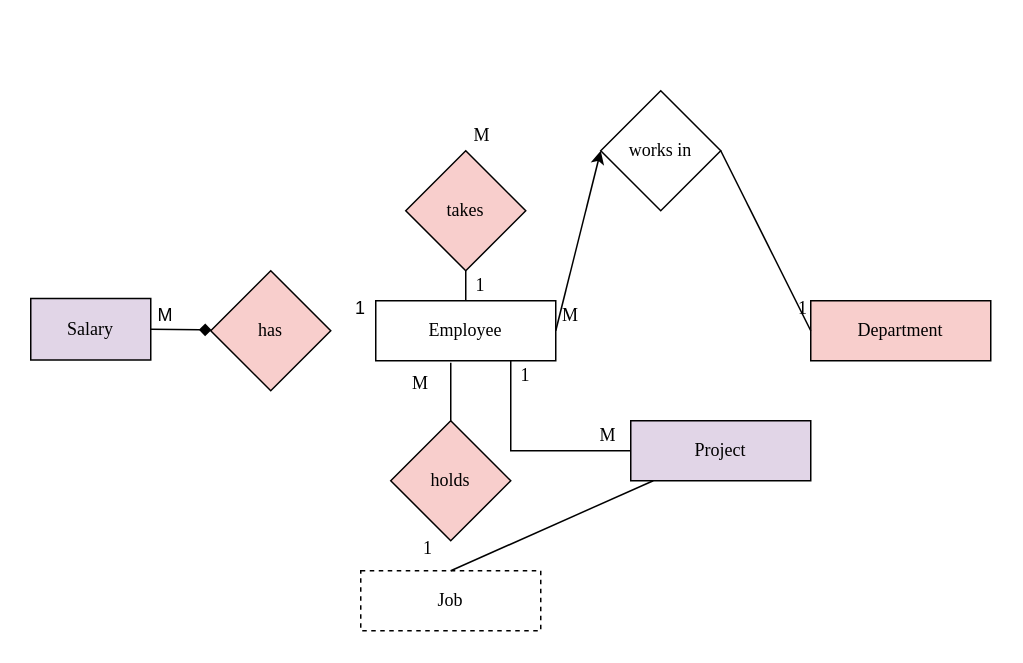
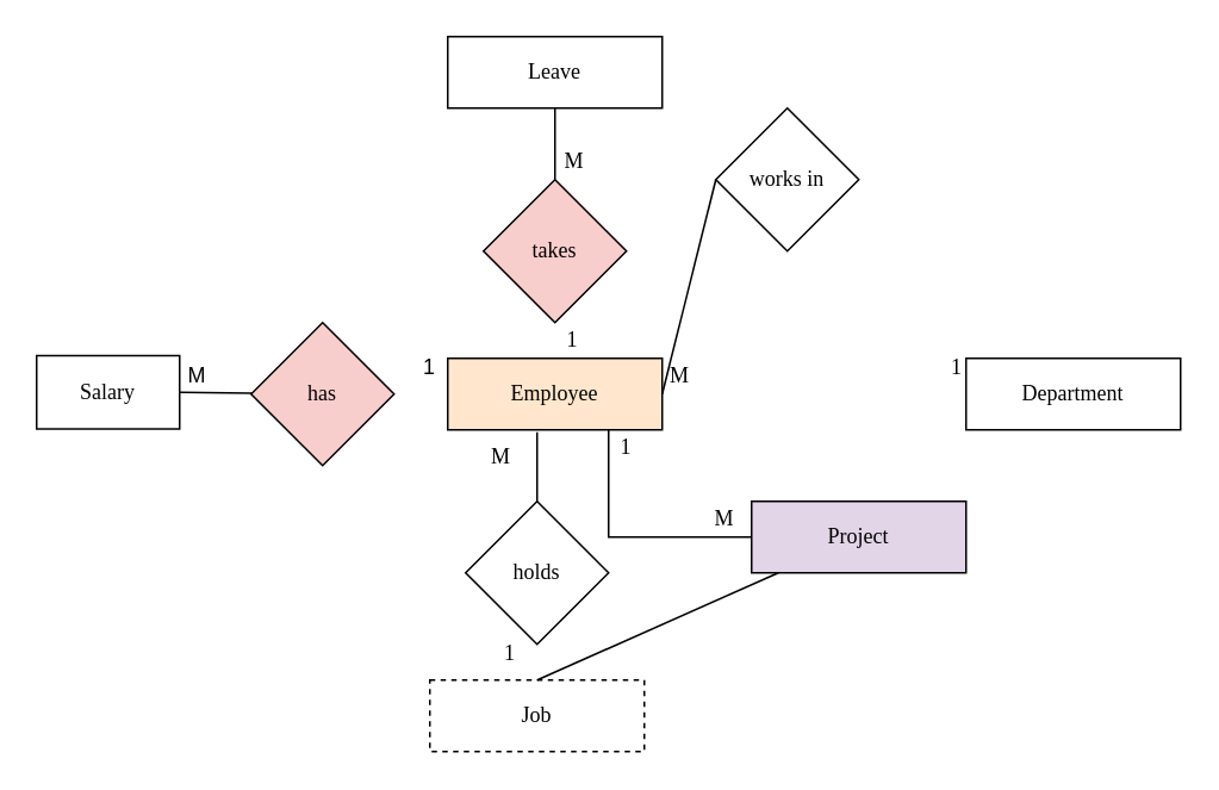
+ <mxCell id="5" value="&lt;span&gt;&lt;font&gt;Leave&lt;/font&gt;&lt;/span&gt;" style="rounded=0;whiteSpace=wrap;html=1;fontFamily=Times New Roman;fontStyle=0" parent="1" vertex="1"><mxGeometry x="250" y="20" width="120" height="40" as="geometry" /></mxCell>
+ <mxCell id="12" value="" style="endArrow=none;html=1;rounded=0;entryX=0.5;entryY=1;entryDx=0;entryDy=0;exitX=0.5;exitY=0;exitDx=0;exitDy=0;fontFamily=Times New Roman;fontStyle=0" parent="1" source="8" target="5" edge="1"><mxGeometry width="50" height="50" relative="1" as="geometry"><mxPoint x="530" y="160" as="sourcePoint" /><mxPoint x="580" y="110" as="targetPoint" /></mxGeometry></mxCell>
- <mxCell id="9" value="" style="endArrow=classic;html=1;rounded=0;exitX=1;exitY=0.5;exitDx=0;exitDy=0;entryX=0;entryY=0.5;entryDx=0;entryDy=0;fontFamily=Times New Roman;fontStyle=0;" parent="1" source="2" target="6" edge="1"><mxGeometry width="50" height="50" relative="1" as="geometry"><mxPoint x="450" y="300" as="sourcePoint" /><mxPoint x="500" y="250" as="targetPoint" /></mxGeometry></mxCell>
+ <mxCell id="9" value="" style="endArrow=none;html=1;rounded=0;exitX=1;exitY=0.5;exitDx=0;exitDy=0;entryX=0;entryY=0.5;entryDx=0;entryDy=0;fontFamily=Times New Roman;fontStyle=0" parent="1" source="2" target="6" edge="1"><mxGeometry width="50" height="50" relative="1" as="geometry"><mxPoint x="450" y="300" as="sourcePoint" /><mxPoint x="500" y="250" as="targetPoint" /></mxGeometry></mxCell>
- <mxCell id="11" value="" style="endArrow=none;html=1;rounded=0;entryX=1;entryY=0.5;entryDx=0;entryDy=0;exitX=0;exitY=0.5;exitDx=0;exitDy=0;fontFamily=Times New Roman;fontStyle=0" parent="1" source="3" target="6" edge="1"><mxGeometry width="50" height="50" relative="1" as="geometry"><mxPoint x="590" y="330" as="sourcePoint" /><mxPoint x="640" y="280" as="targetPoint" /></mxGeometry></mxCell>
- <mxCell id="13" value="" style="endArrow=none;html=1;rounded=0;entryX=0.5;entryY=1;entryDx=0;entryDy=0;exitX=0.5;exitY=0;exitDx=0;exitDy=0;fontFamily=Times New Roman;fontStyle=0" parent="1" source="2" target="8" edge="1"><mxGeometry width="50" height="50" relative="1" as="geometry"><mxPoint x="570" y="140" as="sourcePoint" /><mxPoint x="620" y="90" as="targetPoint" /></mxGeometry></mxCell>
- <mxCell id="23" value="Salary" style="rounded=0;whiteSpace=wrap;html=1;fontFamily=Times New Roman;fontStyle=0;fillColor=#e1d5e7;" parent="1" vertex="1"><mxGeometry x="20" y="198.5" width="80" height="41" as="geometry" /></mxCell>
+ <mxCell id="23" value="Salary" style="rounded=0;whiteSpace=wrap;html=1;fontFamily=Times New Roman;fontStyle=0" parent="1" vertex="1"><mxGeometry x="20" y="198.5" width="80" height="41" as="geometry" /></mxCell>
- <mxCell id="22" value="" style="endArrow=diamond;html=1;rounded=0;exitX=1;exitY=0.5;exitDx=0;exitDy=0;fontFamily=Times New Roman;fontStyle=0;" parent="1" source="23" target="21" edge="1"><mxGeometry width="50" height="50" relative="1" as="geometry"><mxPoint x="140" y="110" as="sourcePoint" /><mxPoint x="190" y="60" as="targetPoint" /></mxGeometry></mxCell>
+ <mxCell id="22" value="" style="endArrow=none;html=1;rounded=0;exitX=1;exitY=0.5;exitDx=0;exitDy=0;fontFamily=Times New Roman;fontStyle=0" parent="1" source="23" target="21" edge="1"><mxGeometry width="50" height="50" relative="1" as="geometry"><mxPoint x="140" y="110" as="sourcePoint" /><mxPoint x="190" y="60" as="targetPoint" /></mxGeometry></mxCell>
- <mxCell id="2" value="Employee" style="rounded=0;whiteSpace=wrap;html=1;fontFamily=Times New Roman;fontStyle=0" parent="1" vertex="1"><mxGeometry x="250" y="200" width="120" height="40" as="geometry" /></mxCell>
+ <mxCell id="2" value="Employee" style="rounded=0;whiteSpace=wrap;html=1;fontFamily=Times New Roman;fontStyle=0;fillColor=#ffe6cc;" parent="1" vertex="1"><mxGeometry x="250" y="200" width="120" height="40" as="geometry" /></mxCell>
- <mxCell id="3" value="Department" style="rounded=0;whiteSpace=wrap;html=1;fontFamily=Times New Roman;fontStyle=0;fillColor=#f8cecc;" parent="1" vertex="1"><mxGeometry x="540" y="200" width="120" height="40" as="geometry" /></mxCell>
+ <mxCell id="3" value="Department" style="rounded=0;whiteSpace=wrap;html=1;fontFamily=Times New Roman;fontStyle=0" parent="1" vertex="1"><mxGeometry x="540" y="200" width="120" height="40" as="geometry" /></mxCell>
- <mxCell id="7" value="holds" style="rhombus;whiteSpace=wrap;html=1;fontFamily=Times New Roman;fontStyle=0;fillColor=#f8cecc;" parent="1" vertex="1"><mxGeometry x="260" y="280" width="80" height="80" as="geometry" /></mxCell>
+ <mxCell id="7" value="holds" style="rhombus;whiteSpace=wrap;html=1;fontFamily=Times New Roman;fontStyle=0" parent="1" vertex="1"><mxGeometry x="260" y="280" width="80" height="80" as="geometry" /></mxCell>
